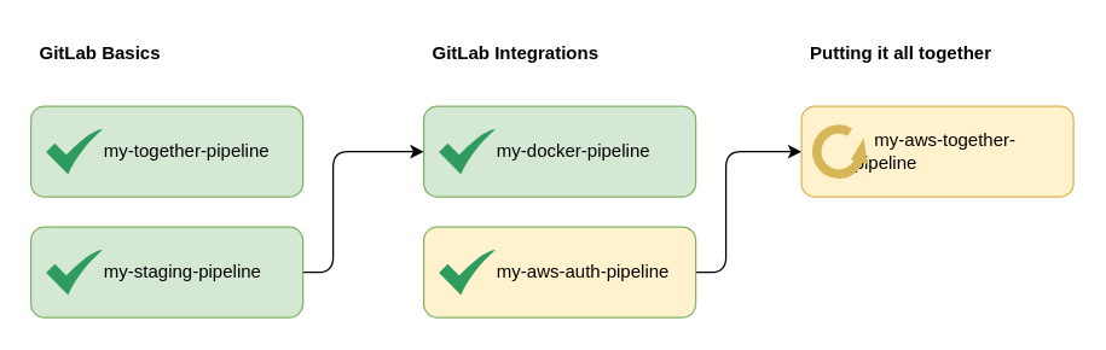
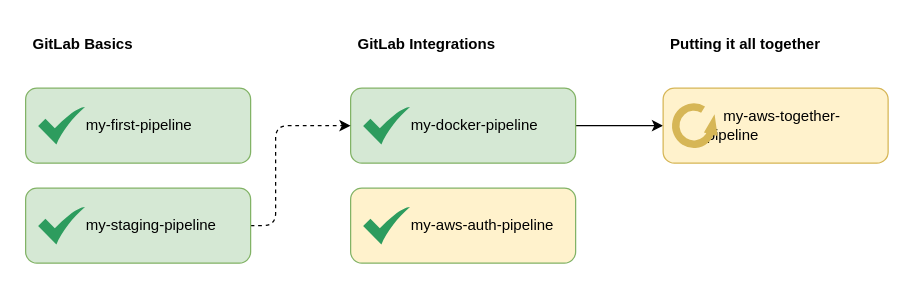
- <mxCell id="3" value="&amp;nbsp; &amp;nbsp; &amp;nbsp; &amp;nbsp; &amp;nbsp; &amp;nbsp; &amp;nbsp; my-together-pipeline" style="rounded=1;whiteSpace=wrap;html=1;align=left;fillColor=#d5e8d4;strokeColor=#82b366;" parent="1" vertex="1"><mxGeometry x="20" y="70" width="180" height="60" as="geometry" /></mxCell>
+ <mxCell id="3" value="&amp;nbsp; &amp;nbsp; &amp;nbsp; &amp;nbsp; &amp;nbsp; &amp;nbsp; &amp;nbsp; my-first-pipeline" style="rounded=1;whiteSpace=wrap;html=1;align=left;fillColor=#d5e8d4;strokeColor=#82b366;" parent="1" vertex="1"><mxGeometry x="20" y="70" width="180" height="60" as="geometry" /></mxCell>
+ <mxCell id="5" style="edgeStyle=orthogonalEdgeStyle;rounded=0;orthogonalLoop=1;jettySize=auto;html=1;entryX=0;entryY=0.5;entryDx=0;entryDy=0;" parent="1" source="6" target="14" edge="1"><mxGeometry relative="1" as="geometry" /></mxCell>
- <mxCell id="10" style="edgeStyle=orthogonalEdgeStyle;rounded=1;orthogonalLoop=1;jettySize=auto;html=1;entryX=0;entryY=0.5;entryDx=0;entryDy=0;" parent="1" source="11" target="6" edge="1"><mxGeometry relative="1" as="geometry"><Array as="points"><mxPoint x="220" y="180" /><mxPoint x="220" y="100" /></Array></mxGeometry></mxCell>
+ <mxCell id="10" style="edgeStyle=orthogonalEdgeStyle;rounded=1;orthogonalLoop=1;jettySize=auto;html=1;entryX=0;entryY=0.5;entryDx=0;entryDy=0;dashed=1;" parent="1" source="11" target="6" edge="1"><mxGeometry relative="1" as="geometry"><Array as="points"><mxPoint x="220" y="180" /><mxPoint x="220" y="100" /></Array></mxGeometry></mxCell>
- <mxCell id="8" style="edgeStyle=orthogonalEdgeStyle;rounded=1;orthogonalLoop=1;jettySize=auto;html=1;entryX=0;entryY=0.5;entryDx=0;entryDy=0;" parent="1" source="9" target="14" edge="1"><mxGeometry relative="1" as="geometry"><Array as="points"><mxPoint x="480" y="180" /><mxPoint x="480" y="100" /></Array></mxGeometry></mxCell>
